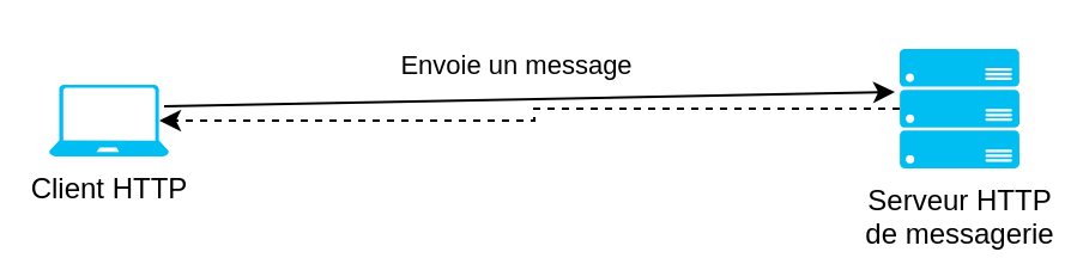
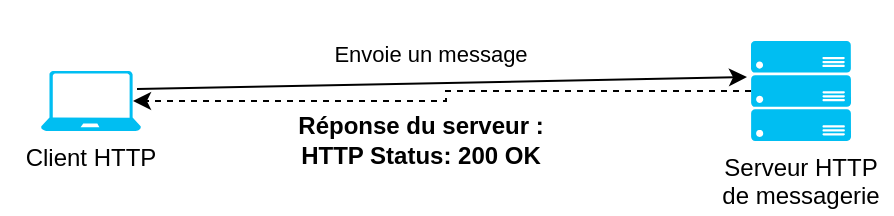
+ <mxCell id="7" value="&lt;b&gt;Réponse du serveur :&lt;br&gt;HTTP Status: 200 OK&lt;br&gt;&lt;/b&gt;" style="text;html=1;align=center;verticalAlign=middle;resizable=0;points=[];autosize=1;" vertex="1" parent="1"><mxGeometry x="140" y="55" width="140" height="30" as="geometry" /></mxCell>
